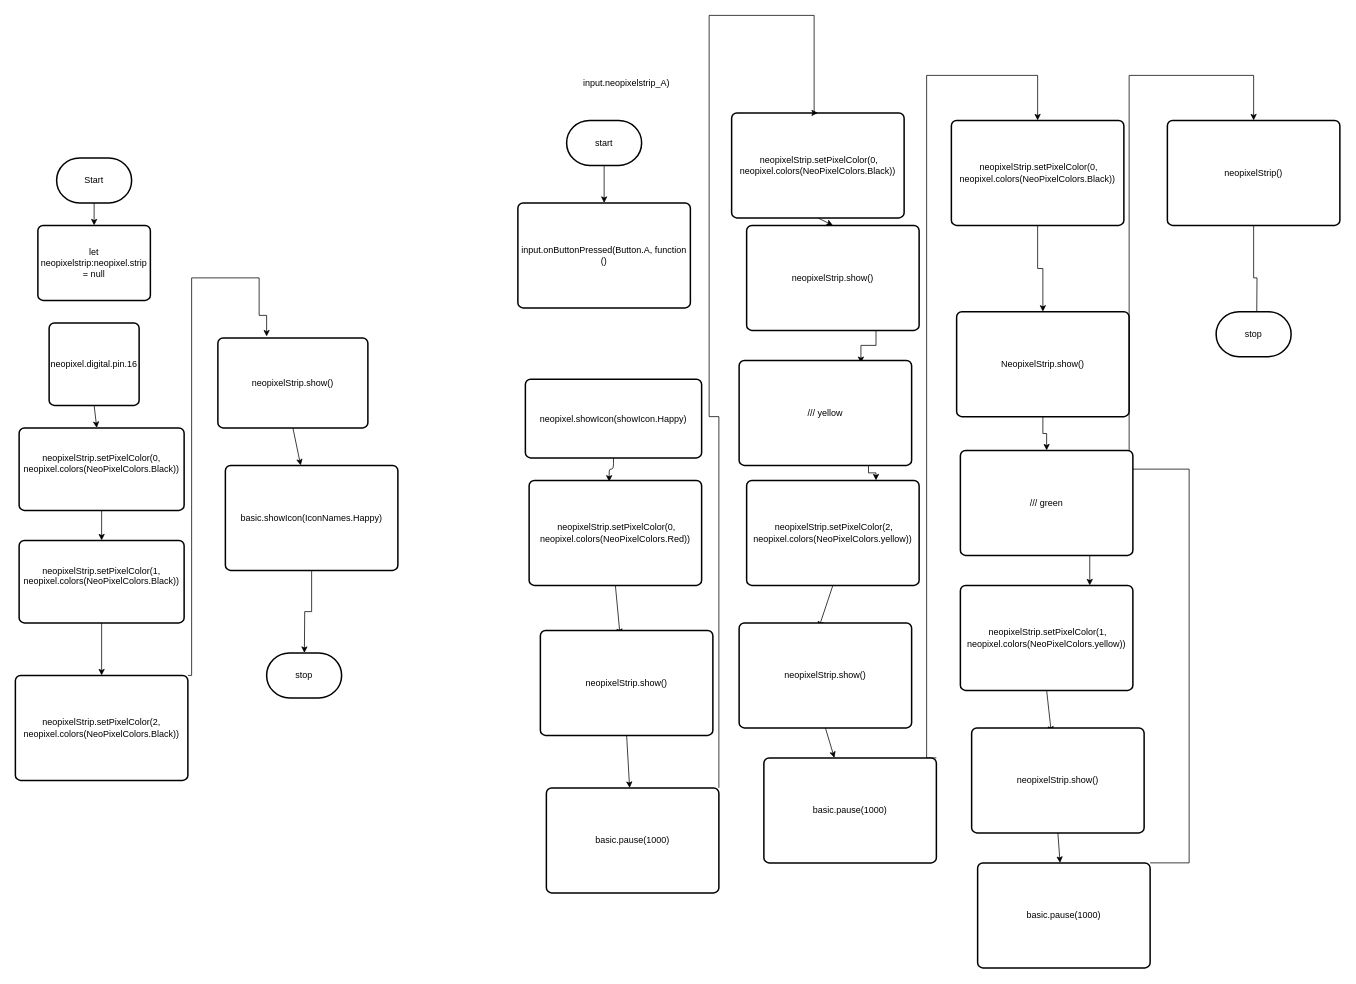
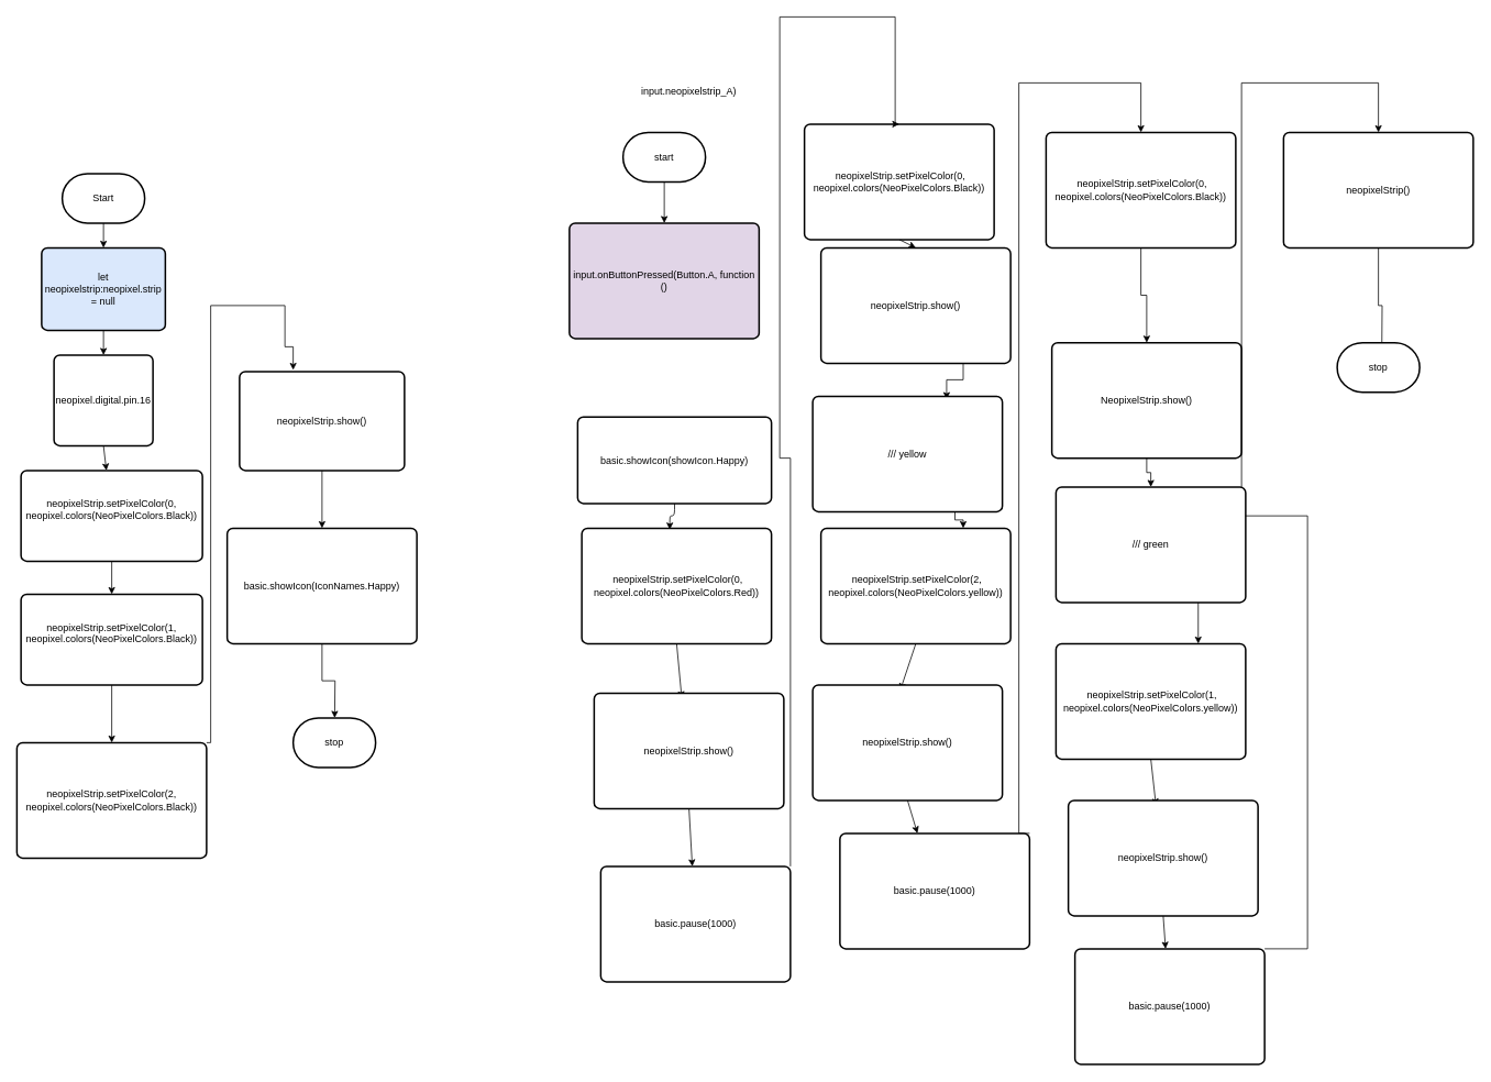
- <mxCell id="16" value="input.onButtonPressed(Button.A, function ()" style="rounded=1;whiteSpace=wrap;html=1;absoluteArcSize=1;arcSize=14;strokeWidth=2;" parent="1" vertex="1"><mxGeometry x="690" y="270" width="230" height="140" as="geometry" /></mxCell>
+ <mxCell id="16" value="input.onButtonPressed(Button.A, function ()" style="rounded=1;whiteSpace=wrap;html=1;absoluteArcSize=1;arcSize=14;strokeWidth=2;fillColor=#e1d5e7;" parent="1" vertex="1"><mxGeometry x="690" y="270" width="230" height="140" as="geometry" /></mxCell>
- <mxCell id="9" value="let neopixelstrip:neopixel.strip = null" style="rounded=1;whiteSpace=wrap;html=1;absoluteArcSize=1;arcSize=14;strokeWidth=2;" parent="1" vertex="1"><mxGeometry x="50" y="300" width="150" height="100" as="geometry" /></mxCell>
+ <mxCell id="9" value="let neopixelstrip:neopixel.strip = null" style="rounded=1;whiteSpace=wrap;html=1;absoluteArcSize=1;arcSize=14;strokeWidth=2;fillColor=#dae8fc;" parent="1" vertex="1"><mxGeometry x="50" y="300" width="150" height="100" as="geometry" /></mxCell>
+ <mxCell id="8" style="edgeStyle=none;html=1;exitX=0.5;exitY=1;exitDx=0;exitDy=0;entryX=0.5;entryY=0;entryDx=0;entryDy=0;" parent="1" source="9" target="5" edge="1"><mxGeometry relative="1" as="geometry" /></mxCell>
- <mxCell id="18" value="neopixel.showIcon(showIcon.Happy)" style="rounded=1;whiteSpace=wrap;html=1;absoluteArcSize=1;arcSize=14;strokeWidth=2;" parent="1" vertex="1"><mxGeometry x="700" y="505" width="235" height="105" as="geometry" /></mxCell>
+ <mxCell id="18" value="basic.showIcon(showIcon.Happy)" style="rounded=1;whiteSpace=wrap;html=1;absoluteArcSize=1;arcSize=14;strokeWidth=2;" parent="1" vertex="1"><mxGeometry x="700" y="505" width="235" height="105" as="geometry" /></mxCell>
- <mxCell id="53" value="/// green" style="rounded=1;whiteSpace=wrap;html=1;absoluteArcSize=1;arcSize=14;strokeWidth=2;" parent="1" vertex="1"><mxGeometry x="1280" y="600" width="230" height="140" as="geometry" /></mxCell>
+ <mxCell id="53" value="/// green" style="rounded=1;whiteSpace=wrap;html=1;absoluteArcSize=1;arcSize=14;strokeWidth=2;" parent="1" vertex="1"><mxGeometry x="1280" y="590" width="230" height="140" as="geometry" /></mxCell>
- <mxCell id="15" value="basic.showIcon(IconNames.Happy)" style="rounded=1;whiteSpace=wrap;html=1;absoluteArcSize=1;arcSize=14;strokeWidth=2;" parent="1" vertex="1"><mxGeometry x="300" y="620" width="230" height="140" as="geometry" /></mxCell>
+ <mxCell id="15" value="basic.showIcon(IconNames.Happy)" style="rounded=1;whiteSpace=wrap;html=1;absoluteArcSize=1;arcSize=14;strokeWidth=2;" parent="1" vertex="1"><mxGeometry x="275" y="640" width="230" height="140" as="geometry" /></mxCell>
